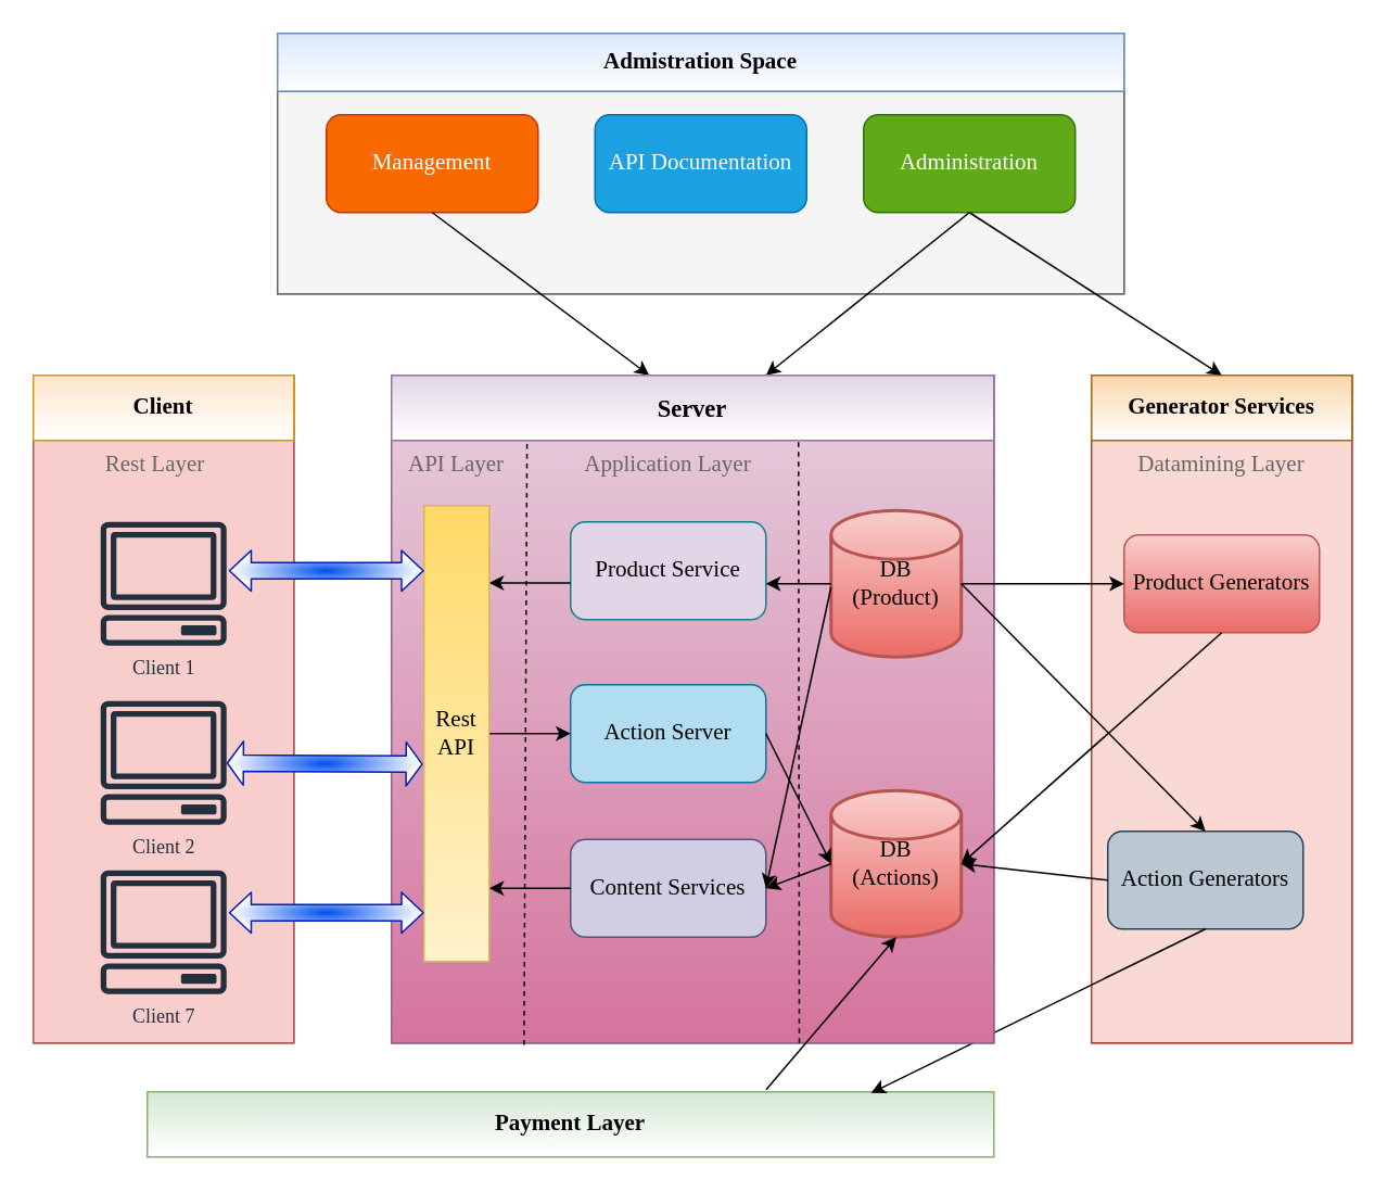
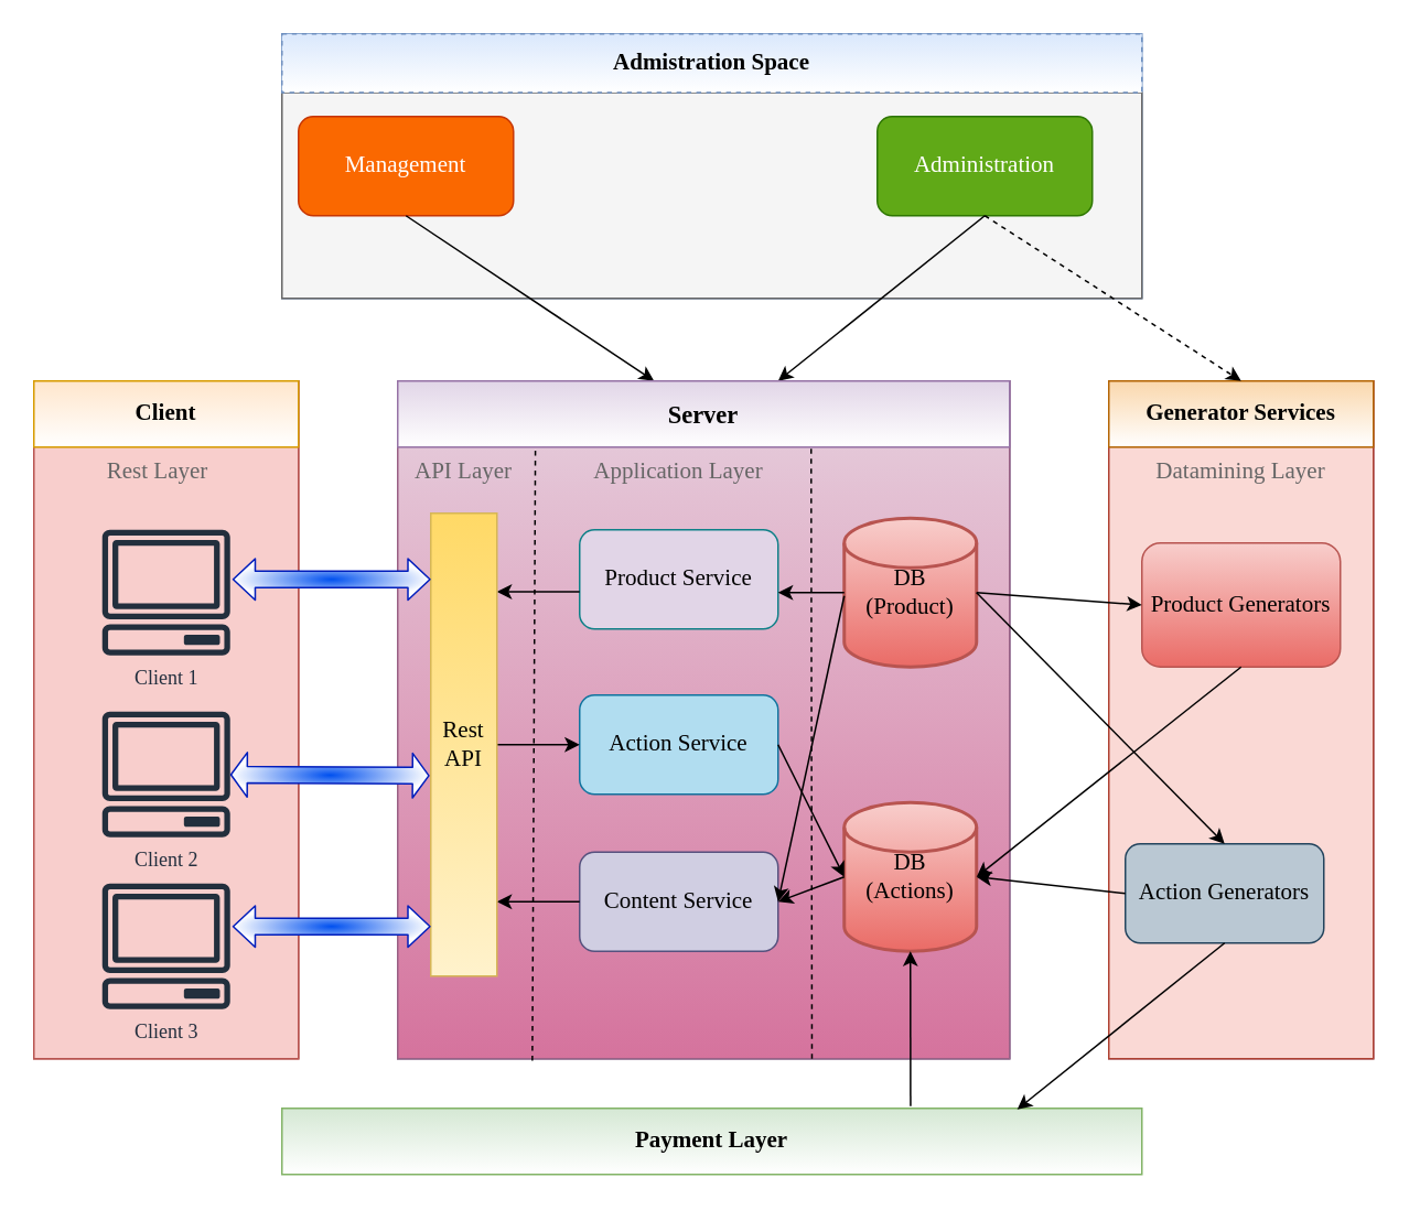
- <mxCell id="4" value="&lt;font size=&quot;1&quot; face=&quot;Verdana&quot;&gt;&lt;b style=&quot;font-size: 14px;&quot;&gt;Admistration Space&lt;/b&gt;&lt;/font&gt;" style="rounded=0;whiteSpace=wrap;html=1;shadow=0;glass=0;sketch=0;strokeColor=#6c8ebf;fillColor=#dae8fc;gradientColor=#FFFFFF;" parent="2" vertex="1"><mxGeometry width="520" height="35.556" as="geometry" /></mxCell>
+ <mxCell id="4" value="&lt;font size=&quot;1&quot; face=&quot;Verdana&quot;&gt;&lt;b style=&quot;font-size: 14px;&quot;&gt;Admistration Space&lt;/b&gt;&lt;/font&gt;" style="rounded=0;whiteSpace=wrap;html=1;shadow=0;glass=0;sketch=0;strokeColor=#6c8ebf;fillColor=#dae8fc;gradientColor=#FFFFFF;dashed=1;" parent="2" vertex="1"><mxGeometry width="520" height="35.556" as="geometry" /></mxCell>
- <mxCell id="5" value="&lt;font color=&quot;#ffffff&quot;&gt;Management&lt;/font&gt;" style="rounded=1;whiteSpace=wrap;html=1;shadow=0;glass=0;labelBackgroundColor=none;labelBorderColor=none;sketch=0;strokeColor=#C73500;fontFamily=Verdana;fontSize=14;fontColor=#000000;fillColor=#fa6800;" parent="2" vertex="1"><mxGeometry x="30" y="50" width="130" height="60" as="geometry" /></mxCell>
+ <mxCell id="5" value="&lt;font color=&quot;#ffffff&quot;&gt;Management&lt;/font&gt;" style="rounded=1;whiteSpace=wrap;html=1;shadow=0;glass=0;labelBackgroundColor=none;labelBorderColor=none;sketch=0;strokeColor=#C73500;fontFamily=Verdana;fontSize=14;fontColor=#000000;fillColor=#fa6800;" parent="2" vertex="1"><mxGeometry x="10" y="50" width="130" height="60" as="geometry" /></mxCell>
- <mxCell id="6" value="API Documentation" style="rounded=1;whiteSpace=wrap;html=1;shadow=0;glass=0;labelBackgroundColor=none;labelBorderColor=none;sketch=0;strokeColor=#006EAF;fontFamily=Verdana;fontSize=14;fontColor=#ffffff;fillColor=#1ba1e2;" parent="2" vertex="1"><mxGeometry x="195" y="50" width="130" height="60" as="geometry" /></mxCell>
- <mxCell id="22" value="" style="endArrow=classic;html=1;rounded=1;strokeWidth=1;fontFamily=Verdana;fontSize=14;fontColor=#666666;entryX=0.5;entryY=0;entryDx=0;entryDy=0;exitX=0.5;exitY=1;exitDx=0;exitDy=0;" parent="1" source="7" target="17" edge="1"><mxGeometry width="50" height="50" relative="1" as="geometry"><mxPoint x="610" y="130" as="sourcePoint" /><mxPoint x="716.667" y="230" as="targetPoint" /></mxGeometry></mxCell>
+ <mxCell id="22" value="" style="endArrow=classic;html=1;rounded=1;strokeWidth=1;fontFamily=Verdana;fontSize=14;fontColor=#666666;entryX=0.5;entryY=0;entryDx=0;entryDy=0;exitX=0.5;exitY=1;exitDx=0;exitDy=0;dashed=1;" parent="1" source="7" target="17" edge="1"><mxGeometry width="50" height="50" relative="1" as="geometry"><mxPoint x="610" y="130" as="sourcePoint" /><mxPoint x="716.667" y="230" as="targetPoint" /></mxGeometry></mxCell>
- <mxCell id="19" value="Product Generators" style="rounded=1;whiteSpace=wrap;html=1;shadow=0;glass=0;labelBackgroundColor=none;labelBorderColor=none;sketch=0;strokeColor=#b85450;fontFamily=Verdana;fontSize=14;fillColor=#f8cecc;gradientColor=#ea6b66;" parent="15" vertex="1"><mxGeometry x="20" y="98" width="120" height="60" as="geometry" /></mxCell>
+ <mxCell id="19" value="Product Generators" style="rounded=1;whiteSpace=wrap;html=1;shadow=0;glass=0;labelBackgroundColor=none;labelBorderColor=none;sketch=0;strokeColor=#b85450;fontFamily=Verdana;fontSize=14;fillColor=#f8cecc;gradientColor=#ea6b66;" parent="15" vertex="1"><mxGeometry x="20" y="98" width="120" height="75" as="geometry" /></mxCell>
- <mxCell id="37" value="Action Server" style="rounded=1;whiteSpace=wrap;html=1;shadow=0;glass=0;labelBackgroundColor=none;labelBorderColor=none;sketch=0;strokeColor=#10739e;fontFamily=Verdana;fontSize=14;fillColor=#b1ddf0;" parent="27" vertex="1"><mxGeometry x="110" y="190" width="120" height="60" as="geometry" /></mxCell>
+ <mxCell id="37" value="Action Service" style="rounded=1;whiteSpace=wrap;html=1;shadow=0;glass=0;labelBackgroundColor=none;labelBorderColor=none;sketch=0;strokeColor=#10739e;fontFamily=Verdana;fontSize=14;fillColor=#b1ddf0;" parent="27" vertex="1"><mxGeometry x="110" y="190" width="120" height="60" as="geometry" /></mxCell>
- <mxCell id="38" value="Content Services" style="rounded=1;whiteSpace=wrap;html=1;shadow=0;glass=0;labelBackgroundColor=none;labelBorderColor=none;sketch=0;strokeColor=#56517e;fontFamily=Verdana;fontSize=14;fillColor=#d0cee2;" parent="27" vertex="1"><mxGeometry x="110" y="285" width="120" height="60" as="geometry" /></mxCell>
+ <mxCell id="38" value="Content Service" style="rounded=1;whiteSpace=wrap;html=1;shadow=0;glass=0;labelBackgroundColor=none;labelBorderColor=none;sketch=0;strokeColor=#56517e;fontFamily=Verdana;fontSize=14;fillColor=#d0cee2;" parent="27" vertex="1"><mxGeometry x="110" y="285" width="120" height="60" as="geometry" /></mxCell>
- <mxCell id="13" value="Client 7" style="sketch=0;outlineConnect=0;fontColor=#232F3E;gradientColor=none;fillColor=#232F3D;strokeColor=none;dashed=0;verticalLabelPosition=bottom;verticalAlign=top;align=center;html=1;fontSize=12;fontStyle=0;aspect=fixed;pointerEvents=1;shape=mxgraph.aws4.client;rounded=0;shadow=0;glass=0;labelBackgroundColor=none;labelBorderColor=none;fontFamily=Verdana;" parent="8" vertex="1"><mxGeometry x="41" y="304" width="78" height="76" as="geometry" /></mxCell>
+ <mxCell id="13" value="Client 3" style="sketch=0;outlineConnect=0;fontColor=#232F3E;gradientColor=none;fillColor=#232F3D;strokeColor=none;dashed=0;verticalLabelPosition=bottom;verticalAlign=top;align=center;html=1;fontSize=12;fontStyle=0;aspect=fixed;pointerEvents=1;shape=mxgraph.aws4.client;rounded=0;shadow=0;glass=0;labelBackgroundColor=none;labelBorderColor=none;fontFamily=Verdana;" parent="8" vertex="1"><mxGeometry x="41" y="304" width="78" height="76" as="geometry" /></mxCell>
- <mxCell id="24" value="&lt;b&gt;Payment Layer&lt;/b&gt;" style="rounded=0;whiteSpace=wrap;html=1;shadow=0;glass=0;labelBackgroundColor=none;labelBorderColor=none;sketch=0;strokeColor=#82b366;fontFamily=Verdana;fontSize=14;fillColor=#d5e8d4;gradientColor=#FFFFFF;gradientDirection=south;" parent="1" vertex="1"><mxGeometry x="90" y="670" width="520" height="40" as="geometry" /></mxCell>
+ <mxCell id="24" value="&lt;b&gt;Payment Layer&lt;/b&gt;" style="rounded=0;whiteSpace=wrap;html=1;shadow=0;glass=0;labelBackgroundColor=none;labelBorderColor=none;sketch=0;strokeColor=#82b366;fontFamily=Verdana;fontSize=14;fillColor=#d5e8d4;gradientColor=#FFFFFF;gradientDirection=south;" parent="1" vertex="1"><mxGeometry x="170" y="670" width="520" height="40" as="geometry" /></mxCell>
